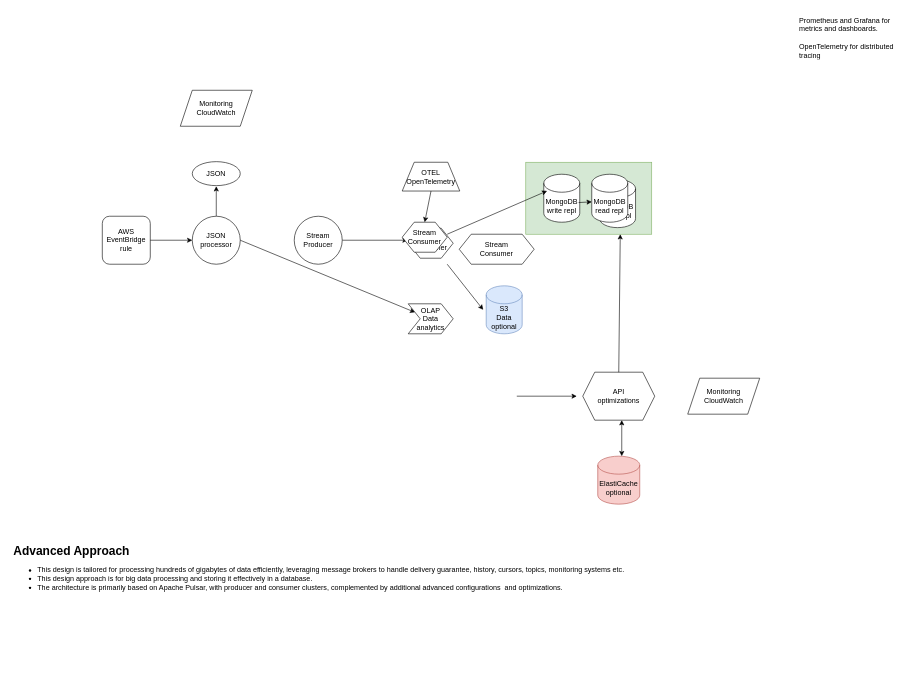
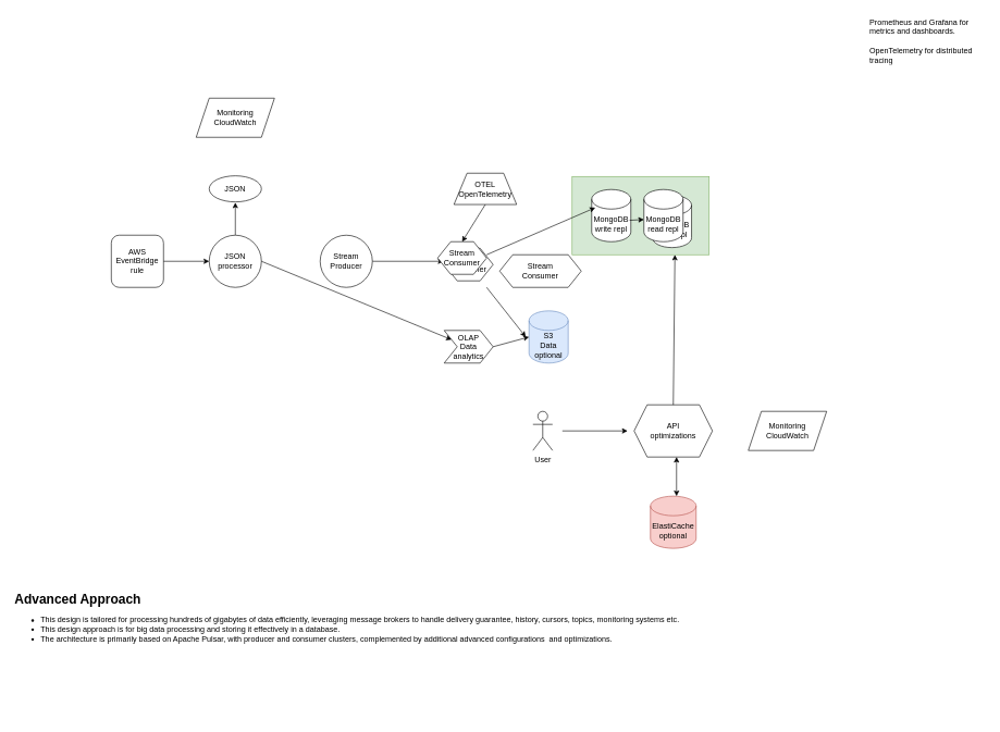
- <mxCell id="33" value="OTEL&lt;br&gt;OpenTelemetry" style="shape=trapezoid;perimeter=trapezoidPerimeter;whiteSpace=wrap;html=1;fixedSize=1;" vertex="1" parent="1"><mxGeometry x="670" y="270" width="96" height="48" as="geometry" /></mxCell>
+ <mxCell id="33" value="OTEL&lt;br&gt;OpenTelemetry" style="shape=trapezoid;perimeter=trapezoidPerimeter;whiteSpace=wrap;html=1;fixedSize=1;" vertex="1" parent="1"><mxGeometry x="695" y="265" width="96" height="48" as="geometry" /></mxCell>
+ <mxCell id="32" value="" style="endArrow=classic;html=1;rounded=0;exitX=1;exitY=0.5;exitDx=0;exitDy=0;entryX=0;entryY=0.5;entryDx=0;entryDy=0;entryPerimeter=0;" edge="1" parent="1" source="31" target="25"><mxGeometry width="50" height="50" relative="1" as="geometry"><mxPoint x="900" y="480" as="sourcePoint" /><mxPoint x="950" y="430" as="targetPoint" /></mxGeometry></mxCell>
+ <mxCell id="17" value="User" style="shape=umlActor;verticalLabelPosition=bottom;verticalAlign=top;html=1;outlineConnect=0;" vertex="1" parent="1"><mxGeometry x="816" y="630" width="30" height="60" as="geometry" /></mxCell>
